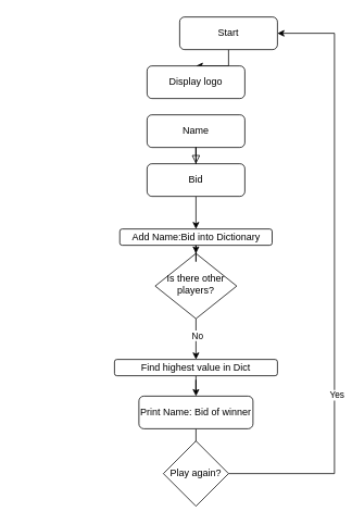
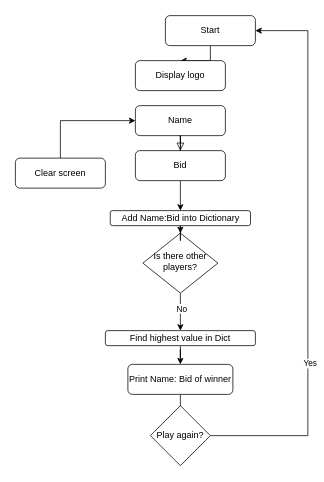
+ <mxCell id="16" style="edgeStyle=orthogonalEdgeStyle;rounded=0;orthogonalLoop=1;jettySize=auto;html=1;entryX=0;entryY=0.5;entryDx=0;entryDy=0;" edge="1" parent="1" source="17" target="12"><mxGeometry relative="1" as="geometry"><Array as="points"><mxPoint x="80" y="160" /></Array></mxGeometry></mxCell>
+ <mxCell id="17" value="Clear screen" style="rounded=1;whiteSpace=wrap;html=1;fontSize=12;glass=0;strokeWidth=1;shadow=0;" parent="1" vertex="1"><mxGeometry x="20" y="210" width="120" height="40" as="geometry" /></mxCell>
